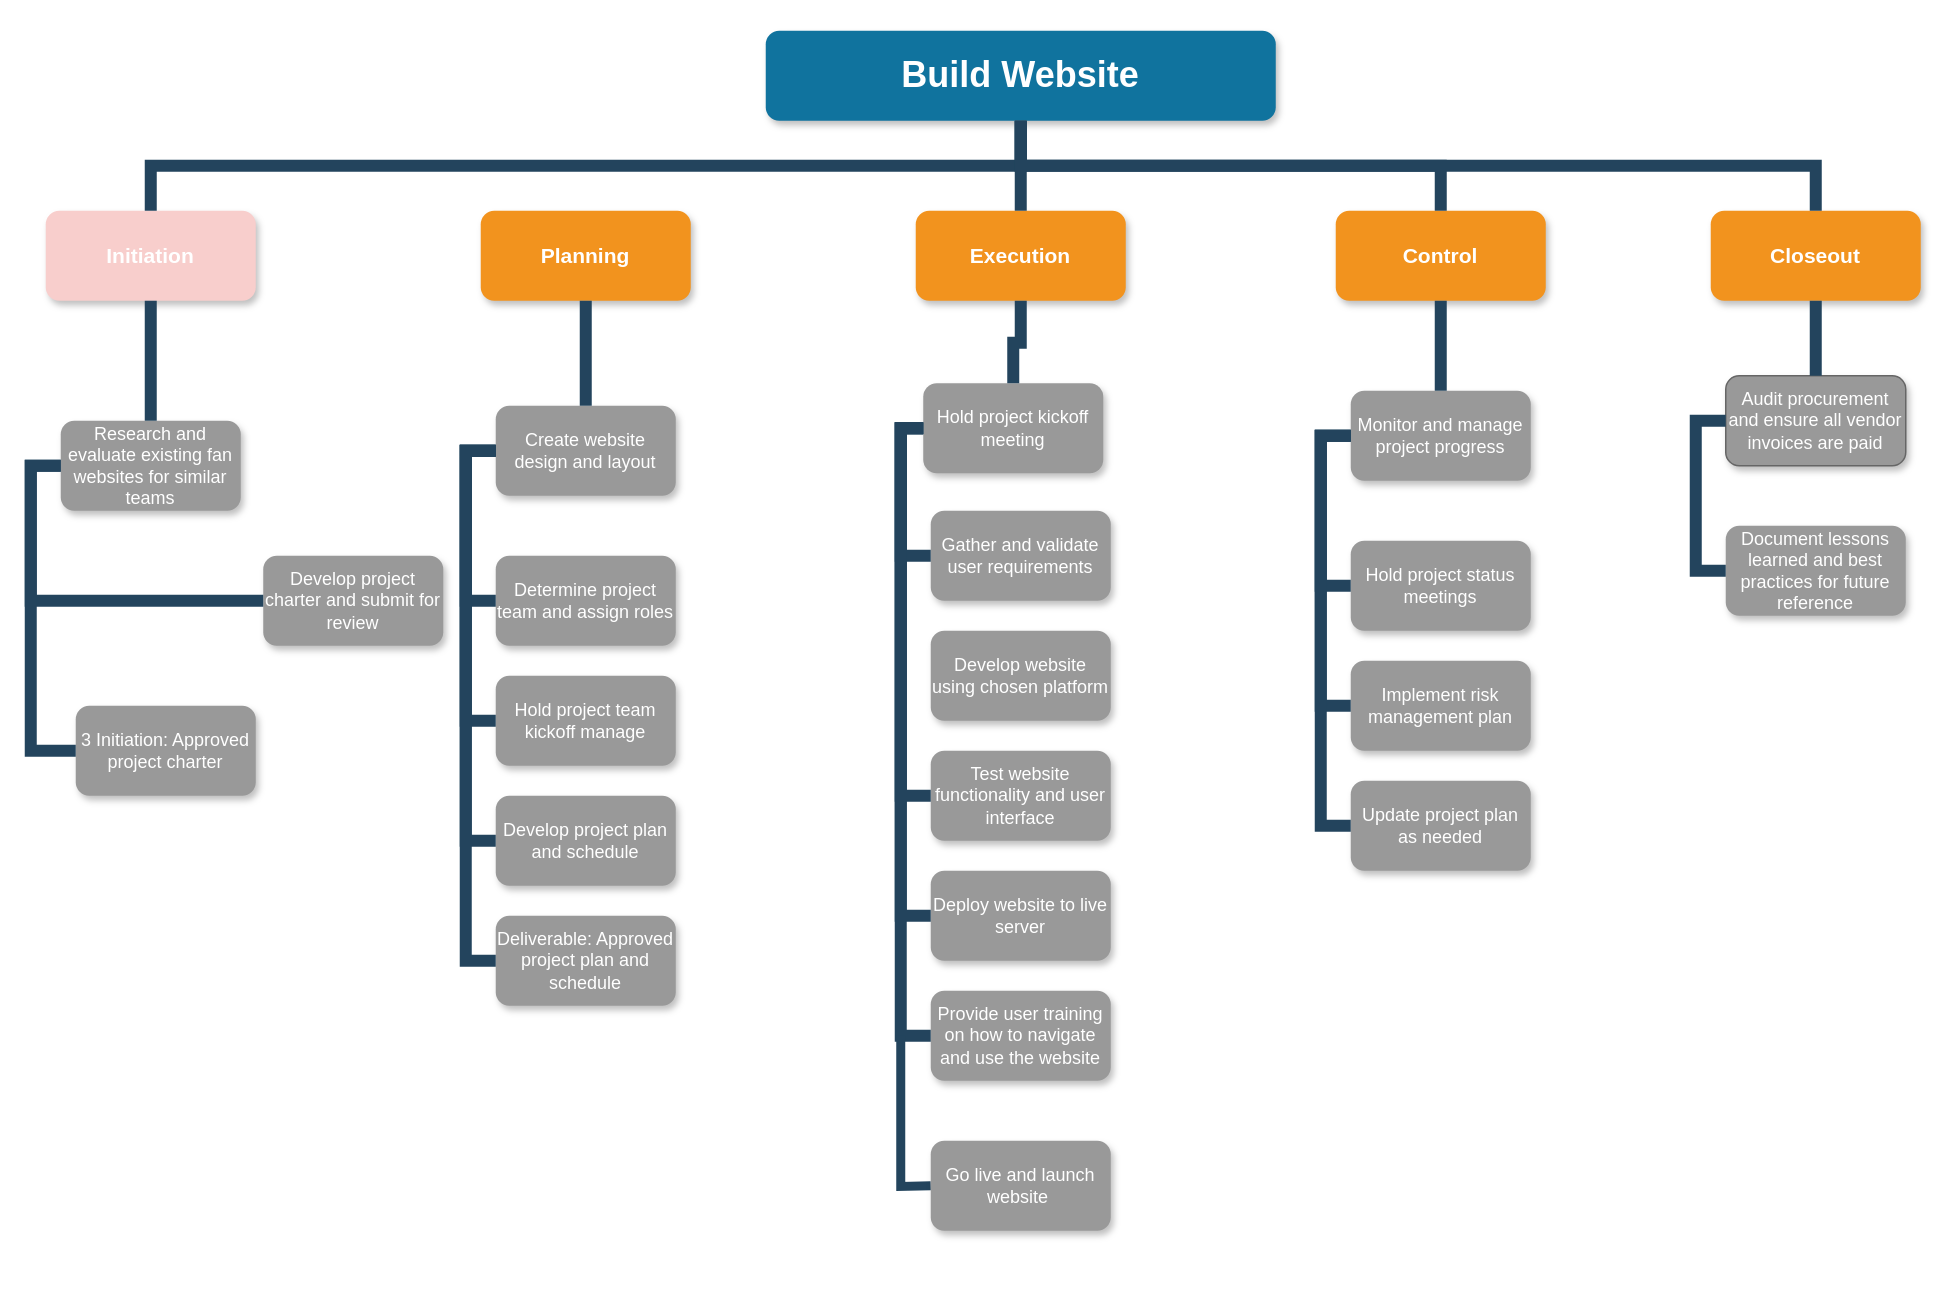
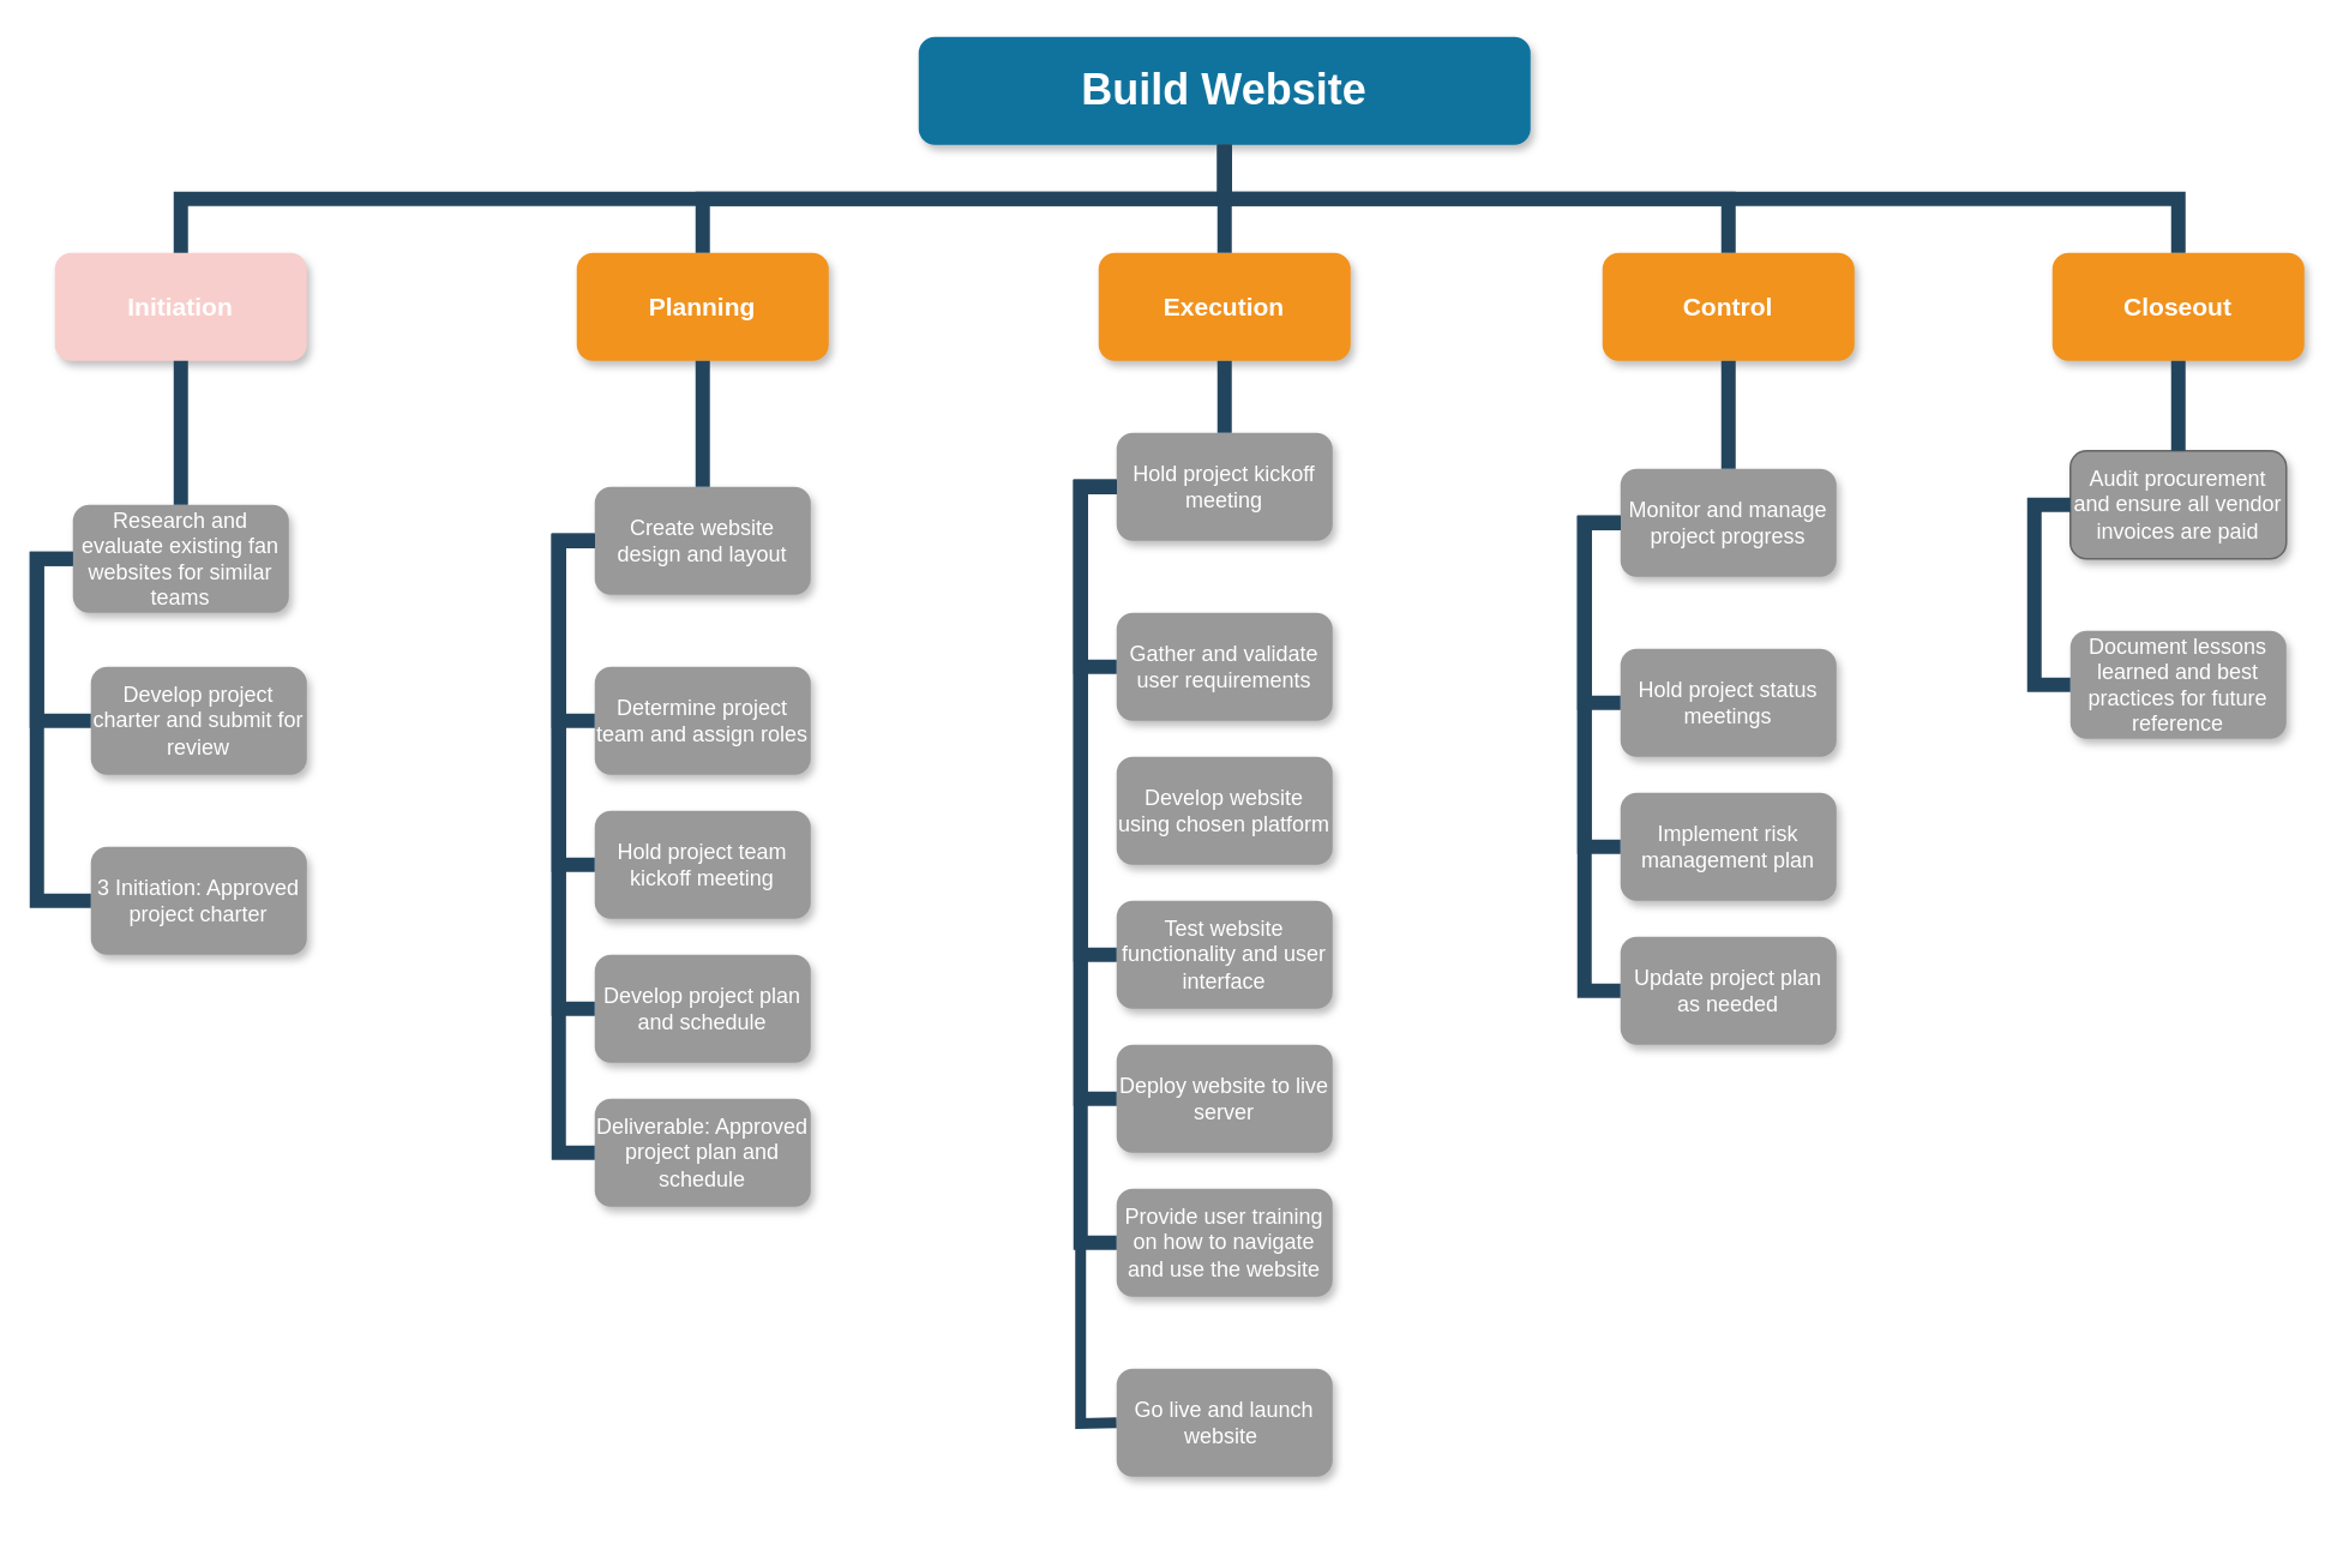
+ <mxCell id="48" value="" style="edgeStyle=elbowEdgeStyle;elbow=vertical;rounded=0;fontColor=#000000;endArrow=none;endFill=0;strokeWidth=8;strokeColor=#23445D;" parent="1" source="2" target="4" edge="1"><mxGeometry width="100" height="100" relative="1" as="geometry"><mxPoint x="200" y="120" as="sourcePoint" /><mxPoint x="300" y="20" as="targetPoint" /></mxGeometry></mxCell>
- <mxCell id="24" value="Hold project kickoff meeting" style="whiteSpace=wrap;rounded=1;fillColor=#999999;strokeColor=none;shadow=1;fontColor=#FFFFFF;" parent="1" vertex="1"><mxGeometry x="615" y="255" width="120" height="60" as="geometry" /></mxCell>
+ <mxCell id="24" value="Hold project kickoff meeting" style="whiteSpace=wrap;rounded=1;fillColor=#999999;strokeColor=none;shadow=1;fontColor=#FFFFFF;" parent="1" vertex="1"><mxGeometry x="620" y="240" width="120" height="60" as="geometry" /></mxCell>
- <mxCell id="9" value="Develop project charter and submit for review" style="whiteSpace=wrap;rounded=1;fillColor=#999999;strokeColor=none;shadow=1;fontColor=#FFFFFF;fontStyle=0" parent="1" vertex="1"><mxGeometry x="175" y="370" width="120" height="60" as="geometry" /></mxCell>
+ <mxCell id="9" value="Develop project charter and submit for review" style="whiteSpace=wrap;rounded=1;fillColor=#999999;strokeColor=none;shadow=1;fontColor=#FFFFFF;fontStyle=0" parent="1" vertex="1"><mxGeometry x="50" y="370" width="120" height="60" as="geometry" /></mxCell>
- <mxCell id="13" value="Hold project team kickoff manage" style="whiteSpace=wrap;rounded=1;fillColor=#999999;strokeColor=none;shadow=1;fontColor=#FFFFFF;fontStyle=0" parent="1" vertex="1"><mxGeometry x="330" y="450" width="120" height="60" as="geometry" /></mxCell>
+ <mxCell id="13" value="Hold project team kickoff meeting" style="whiteSpace=wrap;rounded=1;fillColor=#999999;strokeColor=none;shadow=1;fontColor=#FFFFFF;fontStyle=0" parent="1" vertex="1"><mxGeometry x="330" y="450" width="120" height="60" as="geometry" /></mxCell>
